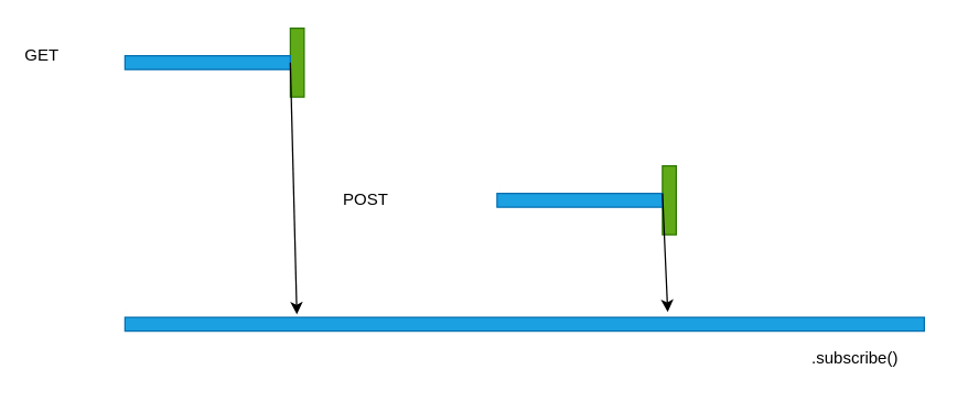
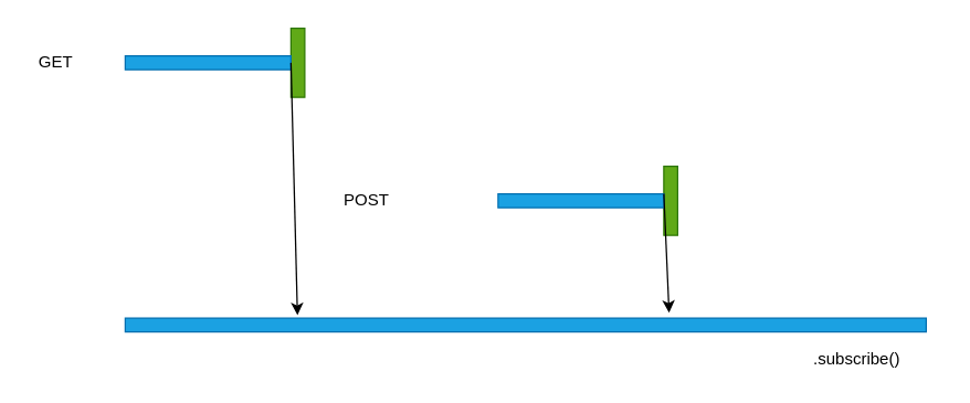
- <mxCell id="3" value="GET" style="text;html=1;strokeColor=none;fillColor=none;align=center;verticalAlign=middle;whiteSpace=wrap;rounded=0;" parent="1" vertex="1"><mxGeometry x="10" y="30" width="40" height="20" as="geometry" /></mxCell>
+ <mxCell id="3" value="GET" style="text;html=1;strokeColor=none;fillColor=none;align=center;verticalAlign=middle;whiteSpace=wrap;rounded=0;" parent="1" vertex="1"><mxGeometry x="20" y="35" width="40" height="20" as="geometry" /></mxCell>
